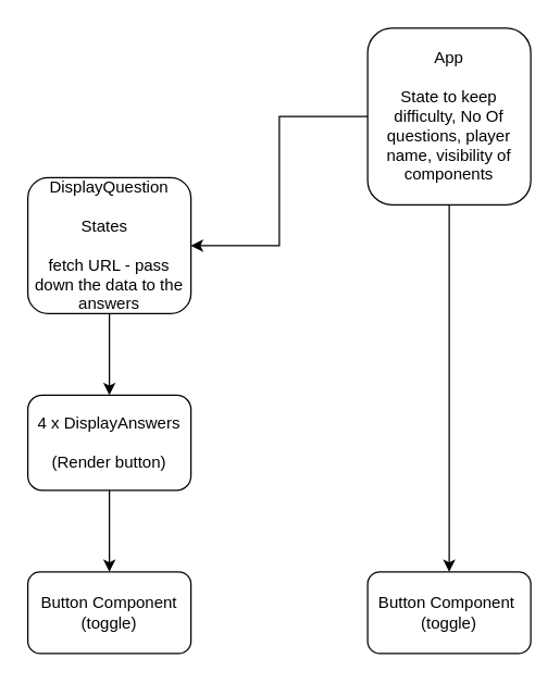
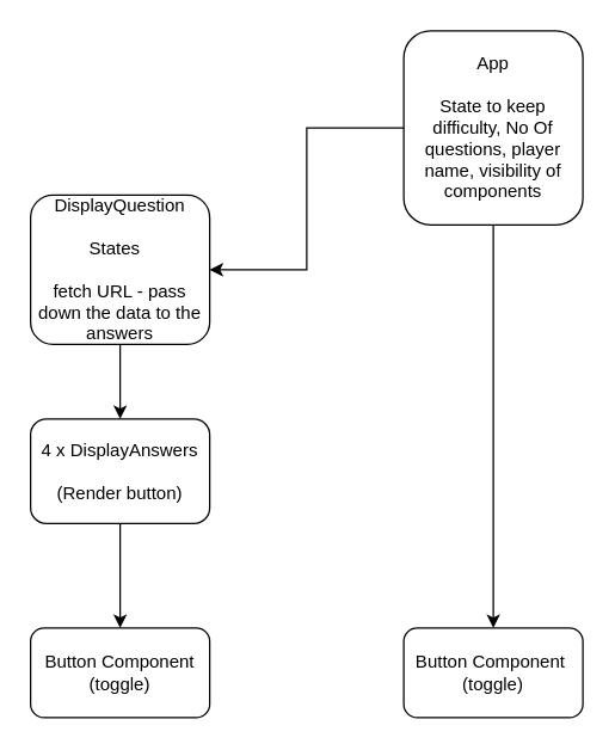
- <mxCell id="8" value="4 x DisplayAnswers&lt;br&gt;&lt;br&gt;(Render button)" style="rounded=1;whiteSpace=wrap;html=1;" vertex="1" parent="1"><mxGeometry x="20" y="290" width="120" height="70" as="geometry" /></mxCell>
+ <mxCell id="8" value="4 x DisplayAnswers&lt;br&gt;&lt;br&gt;(Render button)" style="rounded=1;whiteSpace=wrap;html=1;" vertex="1" parent="1"><mxGeometry x="20" y="280" width="120" height="70" as="geometry" /></mxCell>
